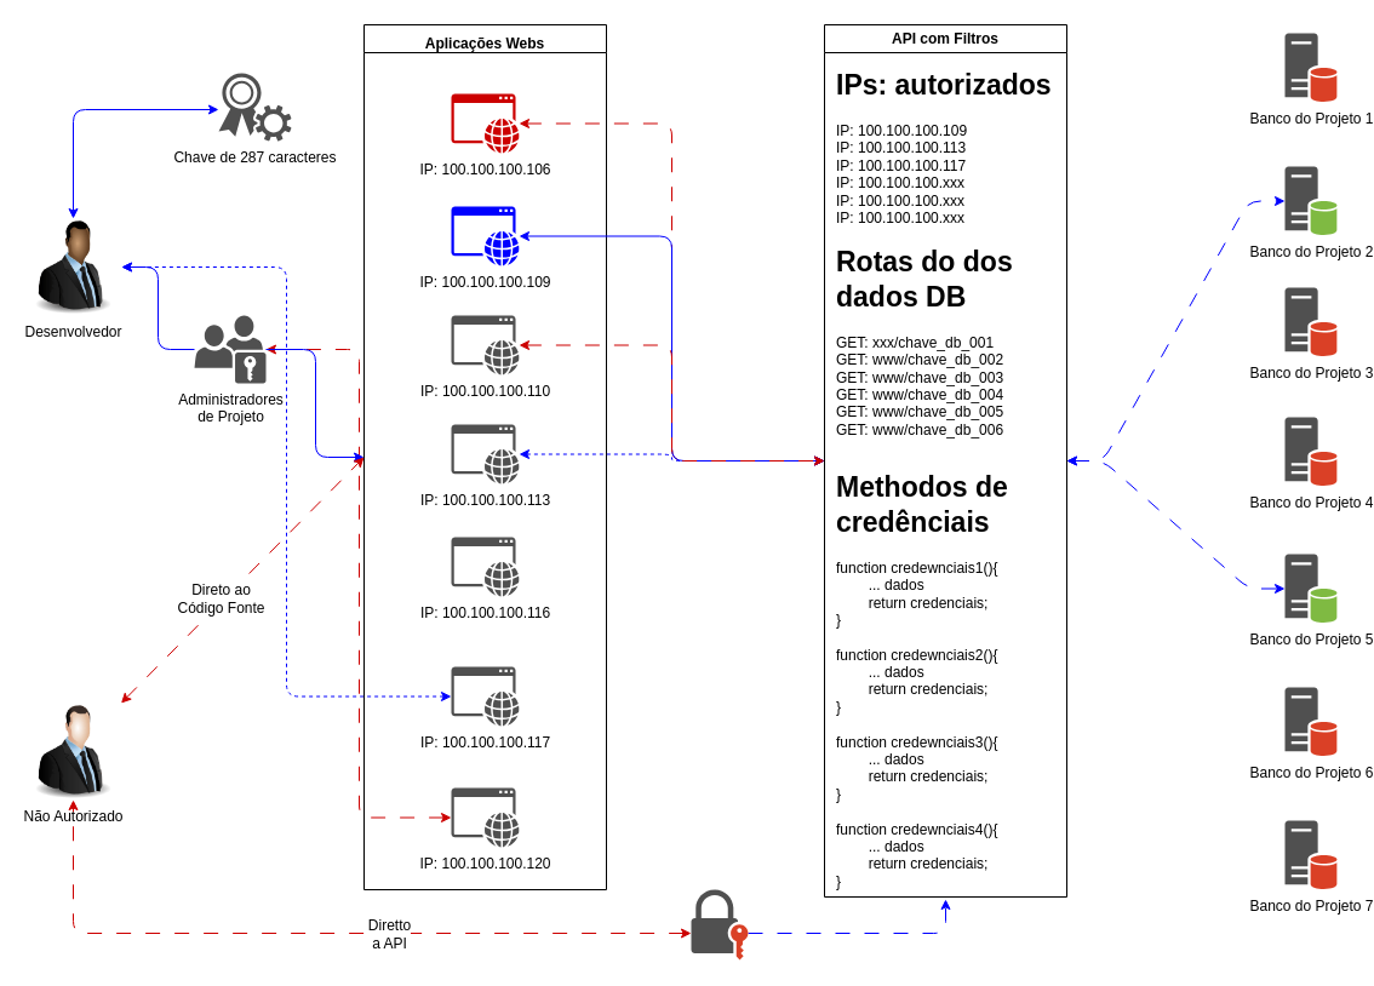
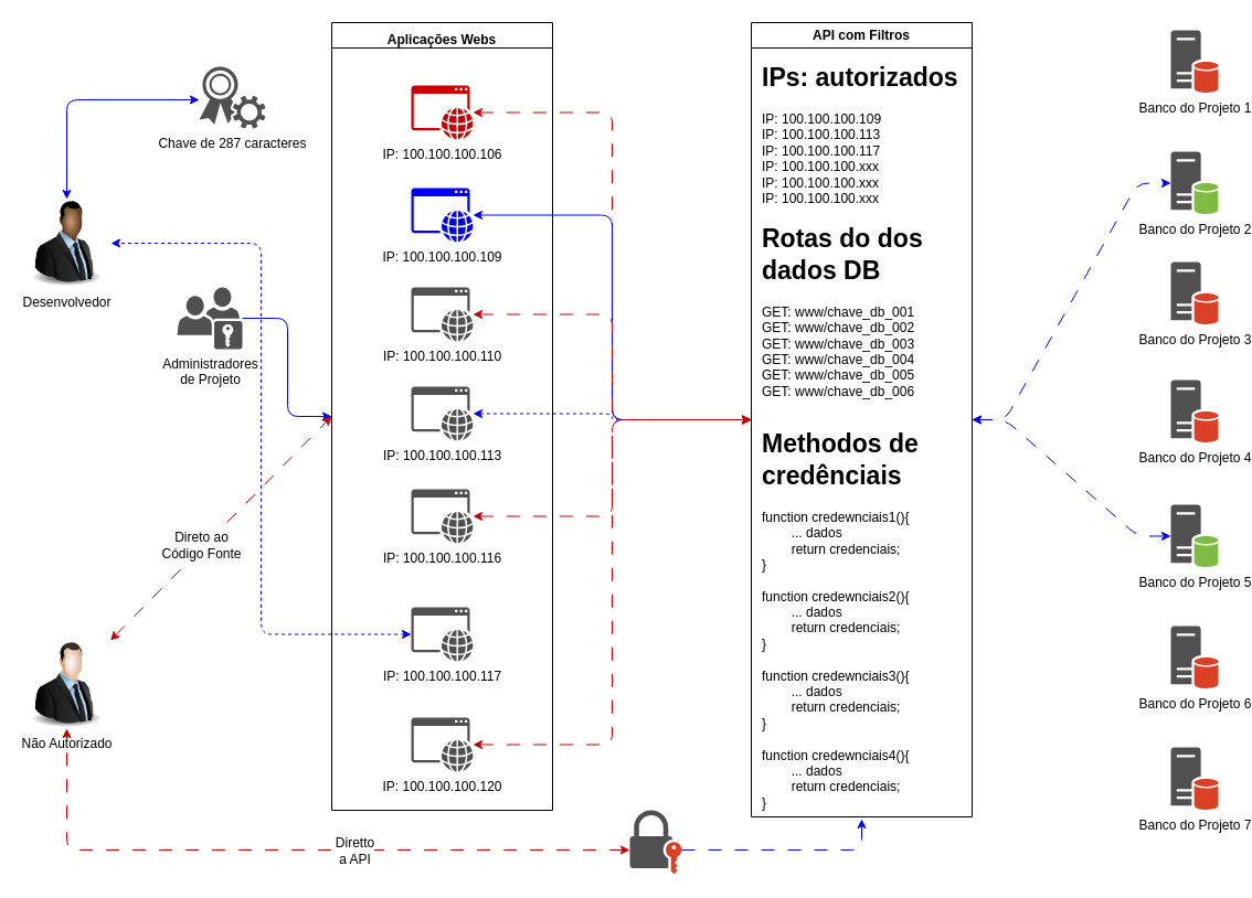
- <mxCell id="7" value="&lt;h1&gt;&lt;font style=&quot;font-size: 23px;&quot;&gt;Rotas do dos dados DB&lt;/font&gt;&lt;/h1&gt;&lt;p&gt;GET: xxx/chave_db_001&lt;br&gt;GET: www/chave_db_002&lt;br&gt;GET: www/chave_db_003&lt;br&gt;GET: www/chave_db_004&lt;br&gt;GET: www/chave_db_005&lt;br&gt;GET: www/chave_db_006&lt;br&gt;&lt;/p&gt;" style="text;html=1;strokeColor=none;fillColor=none;spacing=5;spacingTop=-20;whiteSpace=wrap;overflow=hidden;rounded=0;" vertex="1" parent="5"><mxGeometry x="5" y="175.5" width="190" height="170" as="geometry" /></mxCell>
+ <mxCell id="7" value="&lt;h1&gt;&lt;font style=&quot;font-size: 23px;&quot;&gt;Rotas do dos dados DB&lt;/font&gt;&lt;/h1&gt;&lt;p&gt;GET: www/chave_db_001&lt;br&gt;GET: www/chave_db_002&lt;br&gt;GET: www/chave_db_003&lt;br&gt;GET: www/chave_db_004&lt;br&gt;GET: www/chave_db_005&lt;br&gt;GET: www/chave_db_006&lt;br&gt;&lt;/p&gt;" style="text;html=1;strokeColor=none;fillColor=none;spacing=5;spacingTop=-20;whiteSpace=wrap;overflow=hidden;rounded=0;" vertex="1" parent="5"><mxGeometry x="5" y="175.5" width="190" height="170" as="geometry" /></mxCell>
- <mxCell id="41" value="" style="edgeStyle=elbowEdgeStyle;html=1;entryX=0;entryY=0.5;entryDx=0;entryDy=0;strokeColor=#0000FF;fontSize=12;startArrow=classic;startFill=1;endArrow=none;" edge="1" parent="1" source="32" target="42"><mxGeometry relative="1" as="geometry"><mxPoint x="100" y="220" as="sourcePoint" /><mxPoint x="300" y="377" as="targetPoint" /></mxGeometry></mxCell>
+ <mxCell id="22" style="edgeStyle=elbowEdgeStyle;html=1;dashed=1;dashPattern=12 12;strokeColor=#CC0000;fontSize=12;startArrow=classic;startFill=1;entryX=0;entryY=0.5;entryDx=0;entryDy=0;" edge="1" parent="1" source="14" target="5"><mxGeometry relative="1" as="geometry"><mxPoint x="740" y="136" as="targetPoint" /></mxGeometry></mxCell>
- <mxCell id="23" style="edgeStyle=elbowEdgeStyle;html=1;dashed=1;dashPattern=12 12;strokeColor=#CC0000;fontSize=12;startArrow=classic;startFill=1;" edge="1" parent="1" source="16" target="42"><mxGeometry relative="1" as="geometry" /></mxCell>
+ <mxCell id="23" style="edgeStyle=elbowEdgeStyle;html=1;entryX=0;entryY=0.5;entryDx=0;entryDy=0;dashed=1;dashPattern=12 12;strokeColor=#CC0000;fontSize=12;startArrow=classic;startFill=1;" edge="1" parent="1" source="16" target="5"><mxGeometry relative="1" as="geometry" /></mxCell>
